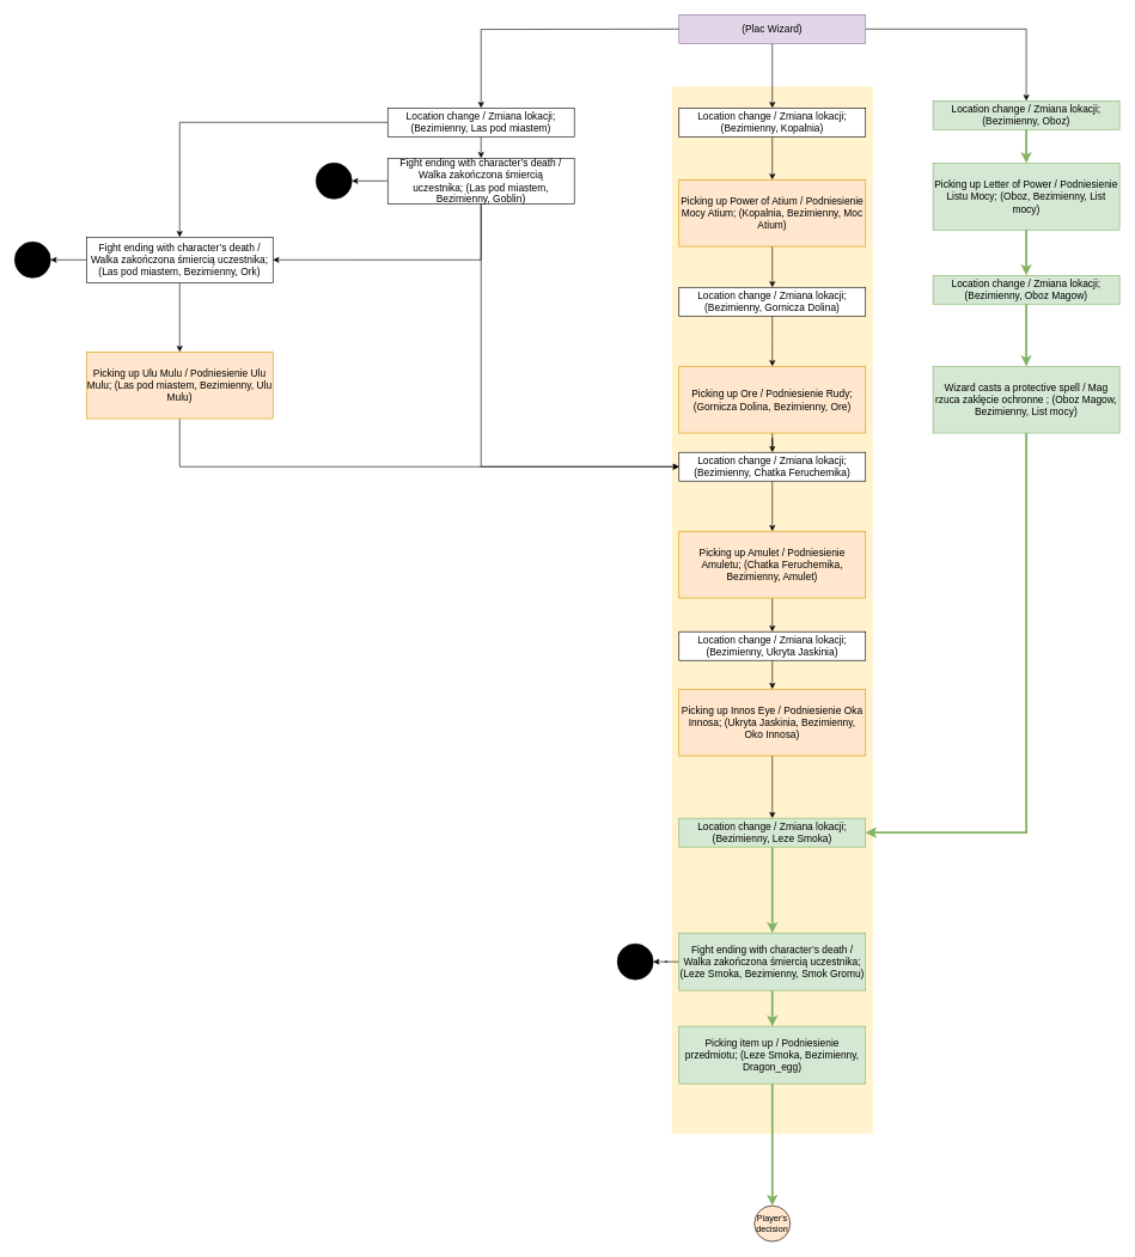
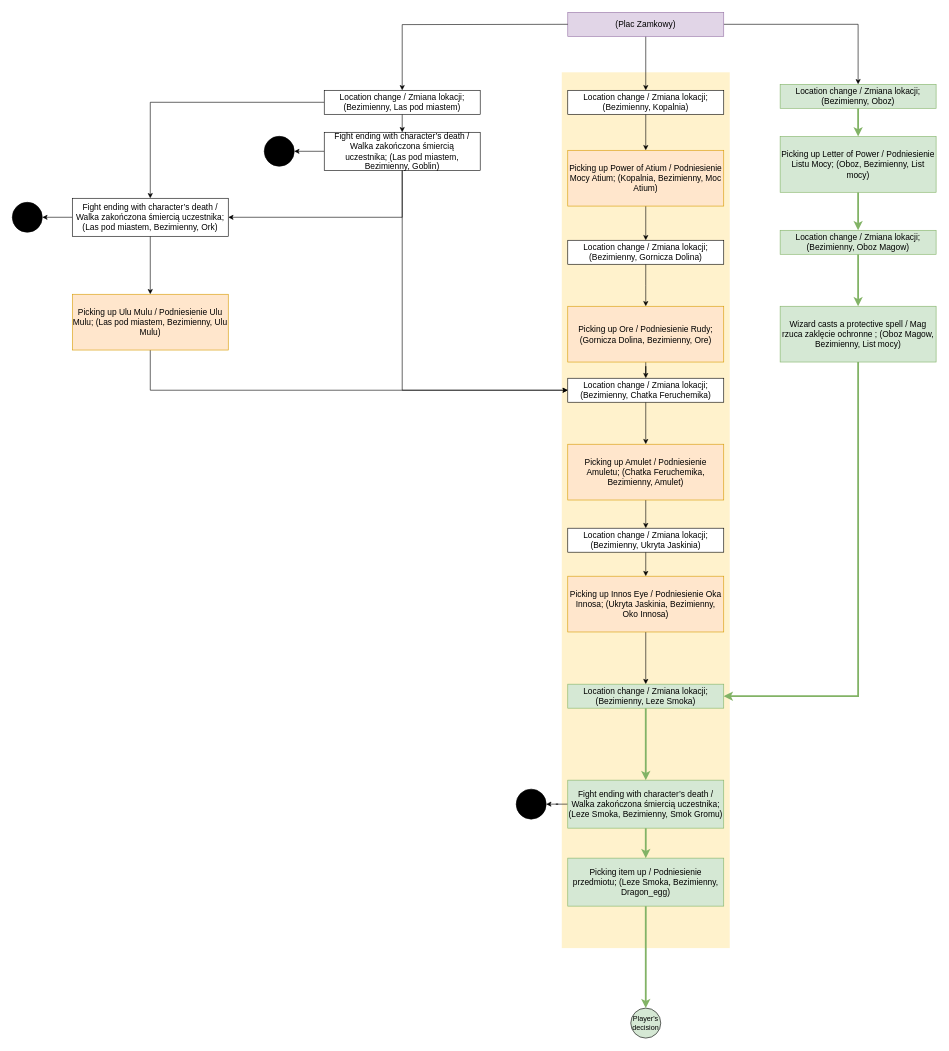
- <mxCell id="5" value="&lt;font&gt;(Plac Wizard)&lt;/font&gt;" style="rounded=0;whiteSpace=wrap;html=1;strokeColor=#9673a6;fillColor=#e1d5e7;container=0;fontSize=14;" parent="1" vertex="1"><mxGeometry x="946" y="20" width="260" height="40" as="geometry" /></mxCell>
+ <mxCell id="5" value="&lt;font&gt;(Plac Zamkowy)&lt;/font&gt;" style="rounded=0;whiteSpace=wrap;html=1;strokeColor=#9673a6;fillColor=#e1d5e7;container=0;fontSize=14;" parent="1" vertex="1"><mxGeometry x="946" y="20" width="260" height="40" as="geometry" /></mxCell>
- <mxCell id="10" value="Player's decision" style="ellipse;whiteSpace=wrap;html=1;aspect=fixed;fontSize=12;align=center;fillColor=#ffe6cc;fontColor=#000000;" parent="1" vertex="1"><mxGeometry x="1051" y="1680" width="50" height="50" as="geometry" /></mxCell>
+ <mxCell id="10" value="Player's decision" style="ellipse;whiteSpace=wrap;html=1;aspect=fixed;fontSize=12;align=center;fillColor=#d5e8d4;fontColor=#000000;" parent="1" vertex="1"><mxGeometry x="1051" y="1680" width="50" height="50" as="geometry" /></mxCell>
